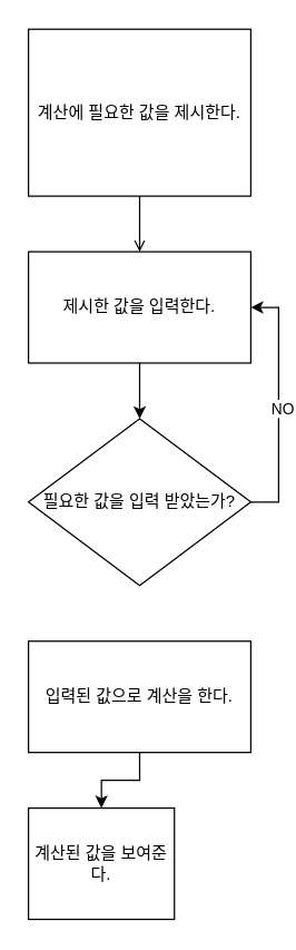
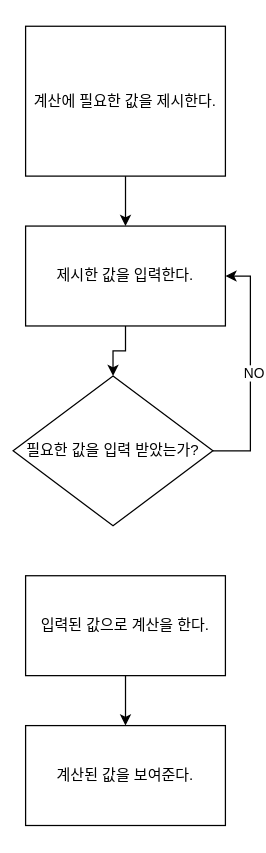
- <mxCell id="2" style="edgeStyle=orthogonalEdgeStyle;rounded=0;orthogonalLoop=1;jettySize=auto;html=1;exitX=0.5;exitY=1;exitDx=0;exitDy=0;entryX=0.5;entryY=0;entryDx=0;entryDy=0;endArrow=open;" edge="1" parent="1" source="3" target="5"><mxGeometry relative="1" as="geometry" /></mxCell>
+ <mxCell id="2" style="edgeStyle=orthogonalEdgeStyle;rounded=0;orthogonalLoop=1;jettySize=auto;html=1;exitX=0.5;exitY=1;exitDx=0;exitDy=0;entryX=0.5;entryY=0;entryDx=0;entryDy=0;" edge="1" parent="1" source="3" target="5"><mxGeometry relative="1" as="geometry" /></mxCell>
- <mxCell id="8" value="필요한 값을 입력 받았는가?" style="rhombus;whiteSpace=wrap;html=1;" vertex="1" parent="1"><mxGeometry x="20" y="300" width="160" height="120" as="geometry" /></mxCell>
+ <mxCell id="8" value="필요한 값을 입력 받았는가?" style="rhombus;whiteSpace=wrap;html=1;" vertex="1" parent="1"><mxGeometry x="10" y="300" width="160" height="120" as="geometry" /></mxCell>
- <mxCell id="11" value="계산된 값을&amp;nbsp;&lt;span style=&quot;background-color: initial;&quot;&gt;보여준다.&lt;/span&gt;" style="rounded=0;whiteSpace=wrap;html=1;" vertex="1" parent="1"><mxGeometry x="20" y="580" width="105" height="80" as="geometry" /></mxCell>
+ <mxCell id="11" value="계산된 값을&amp;nbsp;&lt;span style=&quot;background-color: initial;&quot;&gt;보여준다.&lt;/span&gt;" style="rounded=0;whiteSpace=wrap;html=1;" vertex="1" parent="1"><mxGeometry x="20" y="580" width="160" height="80" as="geometry" /></mxCell>
